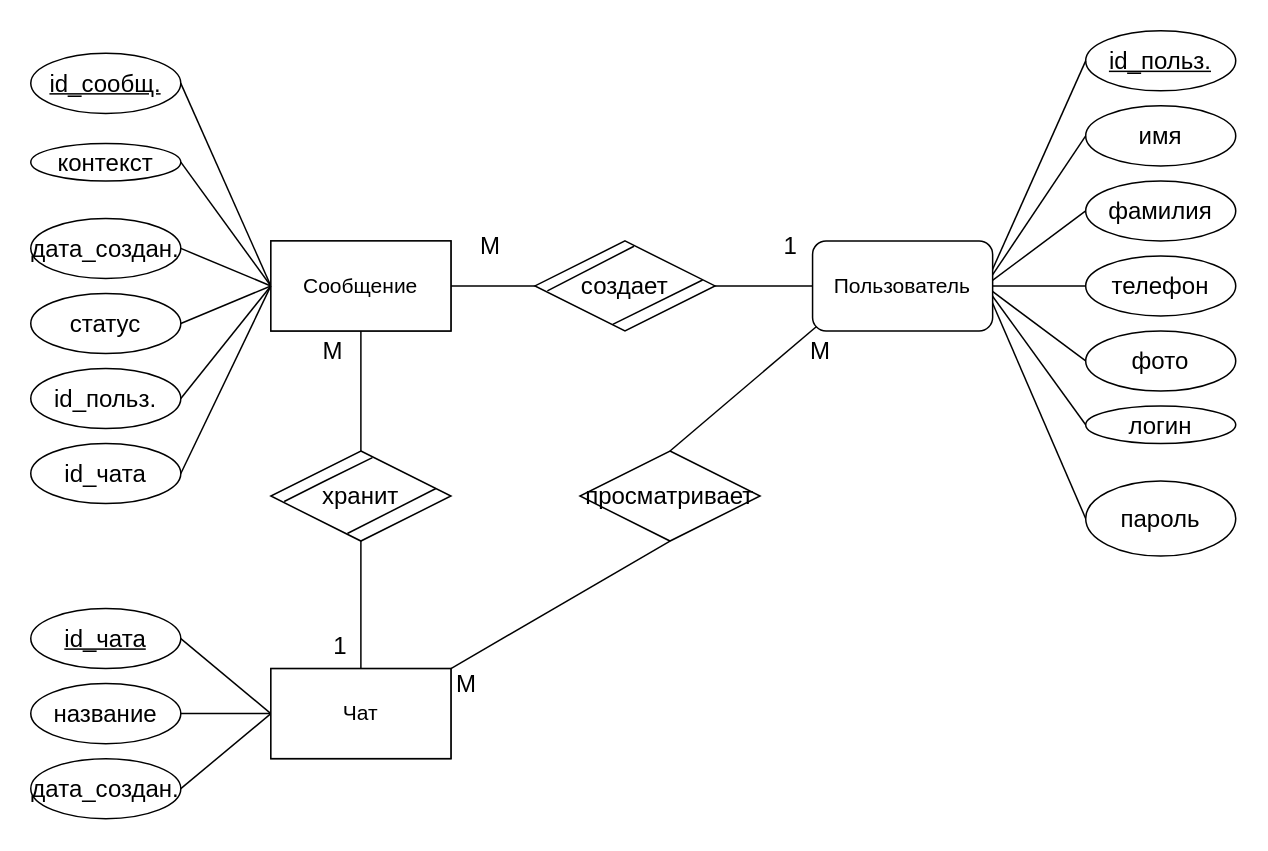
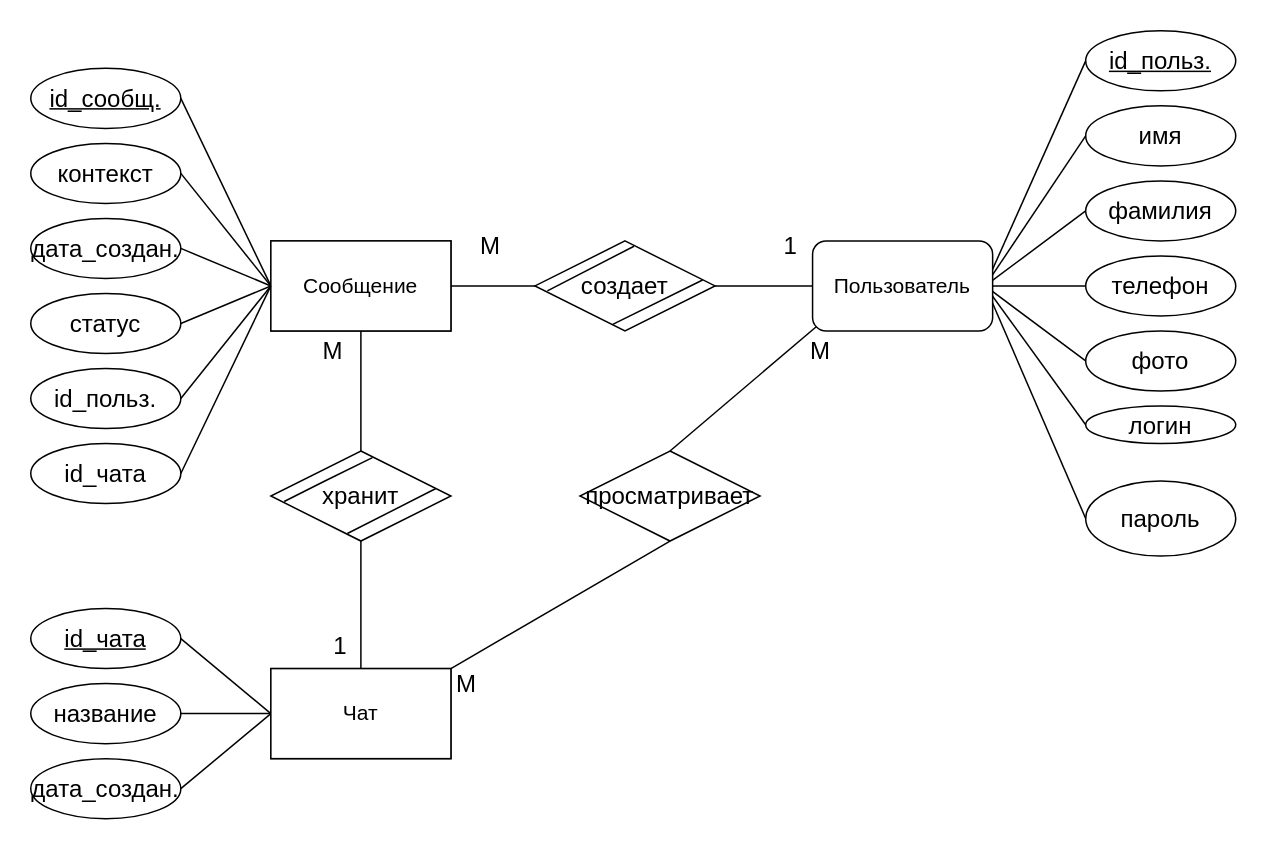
- <mxCell id="25" value="id_сообщ." style="ellipse;whiteSpace=wrap;html=1;align=center;fontStyle=4;fontSize=16;" parent="1" vertex="1"><mxGeometry x="20" y="35" width="100" height="40" as="geometry" /></mxCell>
+ <mxCell id="25" value="id_сообщ." style="ellipse;whiteSpace=wrap;html=1;align=center;fontStyle=4;fontSize=16;" parent="1" vertex="1"><mxGeometry x="20" y="45" width="100" height="40" as="geometry" /></mxCell>
- <mxCell id="26" value="контекст" style="ellipse;whiteSpace=wrap;html=1;align=center;fontSize=16;" parent="1" vertex="1"><mxGeometry x="20" y="95" width="100" height="25" as="geometry" /></mxCell>
+ <mxCell id="26" value="контекст" style="ellipse;whiteSpace=wrap;html=1;align=center;fontSize=16;" parent="1" vertex="1"><mxGeometry x="20" y="95" width="100" height="40" as="geometry" /></mxCell>
